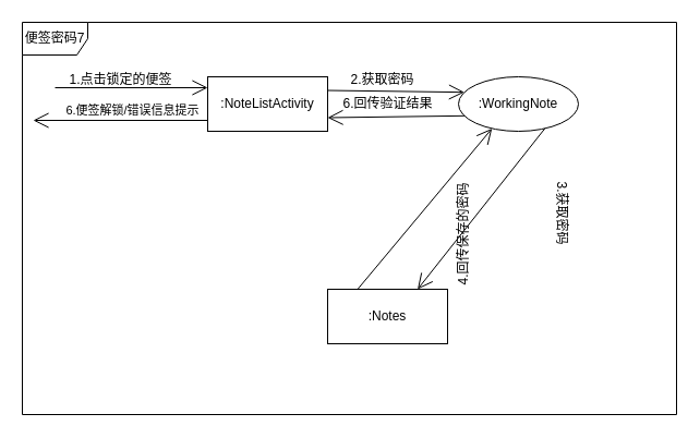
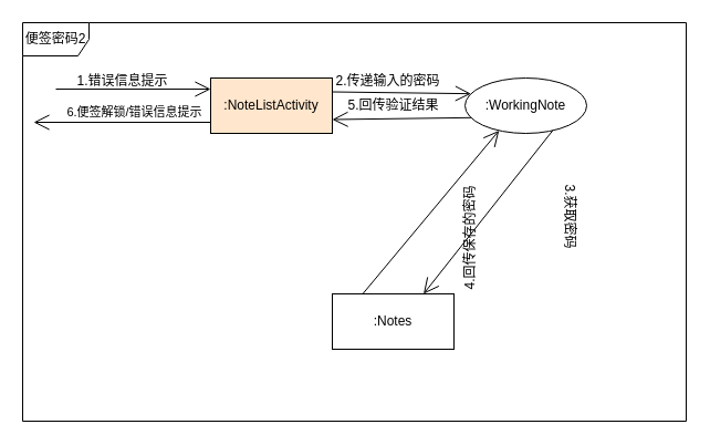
- <mxCell id="2" value="便签密码7" style="shape=umlFrame;whiteSpace=wrap;html=1;pointerEvents=0;" parent="1" vertex="1"><mxGeometry x="20" y="20" width="600" height="360" as="geometry" /></mxCell>
+ <mxCell id="2" value="便签密码2" style="shape=umlFrame;whiteSpace=wrap;html=1;pointerEvents=0;" parent="1" vertex="1"><mxGeometry x="20" y="20" width="600" height="360" as="geometry" /></mxCell>
- <mxCell id="5" value="1.点击锁定的便签" style="text;html=1;align=center;verticalAlign=middle;resizable=0;points=[];autosize=1;strokeColor=none;fillColor=none;" parent="1" vertex="1"><mxGeometry x="50" y="58" width="120" height="30" as="geometry" /></mxCell>
+ <mxCell id="5" value="1.错误信息提示" style="text;html=1;align=center;verticalAlign=middle;resizable=0;points=[];autosize=1;strokeColor=none;fillColor=none;" parent="1" vertex="1"><mxGeometry x="50" y="58" width="120" height="30" as="geometry" /></mxCell>
- <mxCell id="10" value="2.获取密码" style="text;html=1;align=center;verticalAlign=middle;resizable=0;points=[];autosize=1;strokeColor=none;fillColor=none;" parent="1" vertex="1"><mxGeometry x="290" y="58" width="120" height="30" as="geometry" /></mxCell>
+ <mxCell id="10" value="2.传递输入的密码" style="text;html=1;align=center;verticalAlign=middle;resizable=0;points=[];autosize=1;strokeColor=none;fillColor=none;" parent="1" vertex="1"><mxGeometry x="290" y="58" width="120" height="30" as="geometry" /></mxCell>
- <mxCell id="3" value=":NoteListActivity" style="html=1;whiteSpace=wrap;" parent="1" vertex="1"><mxGeometry x="190" y="70" width="110" height="50" as="geometry" /></mxCell>
+ <mxCell id="3" value=":NoteListActivity" style="html=1;whiteSpace=wrap;fillColor=#ffe6cc;" parent="1" vertex="1"><mxGeometry x="190" y="70" width="110" height="50" as="geometry" /></mxCell>
- <mxCell id="17" value="6.回传验证结果" style="text;html=1;align=center;verticalAlign=middle;resizable=0;points=[];autosize=1;strokeColor=none;fillColor=none;" parent="1" vertex="1"><mxGeometry x="300" y="80" width="110" height="30" as="geometry" /></mxCell>
+ <mxCell id="17" value="5.回传验证结果" style="text;html=1;align=center;verticalAlign=middle;resizable=0;points=[];autosize=1;strokeColor=none;fillColor=none;" parent="1" vertex="1"><mxGeometry x="300" y="80" width="110" height="30" as="geometry" /></mxCell>
